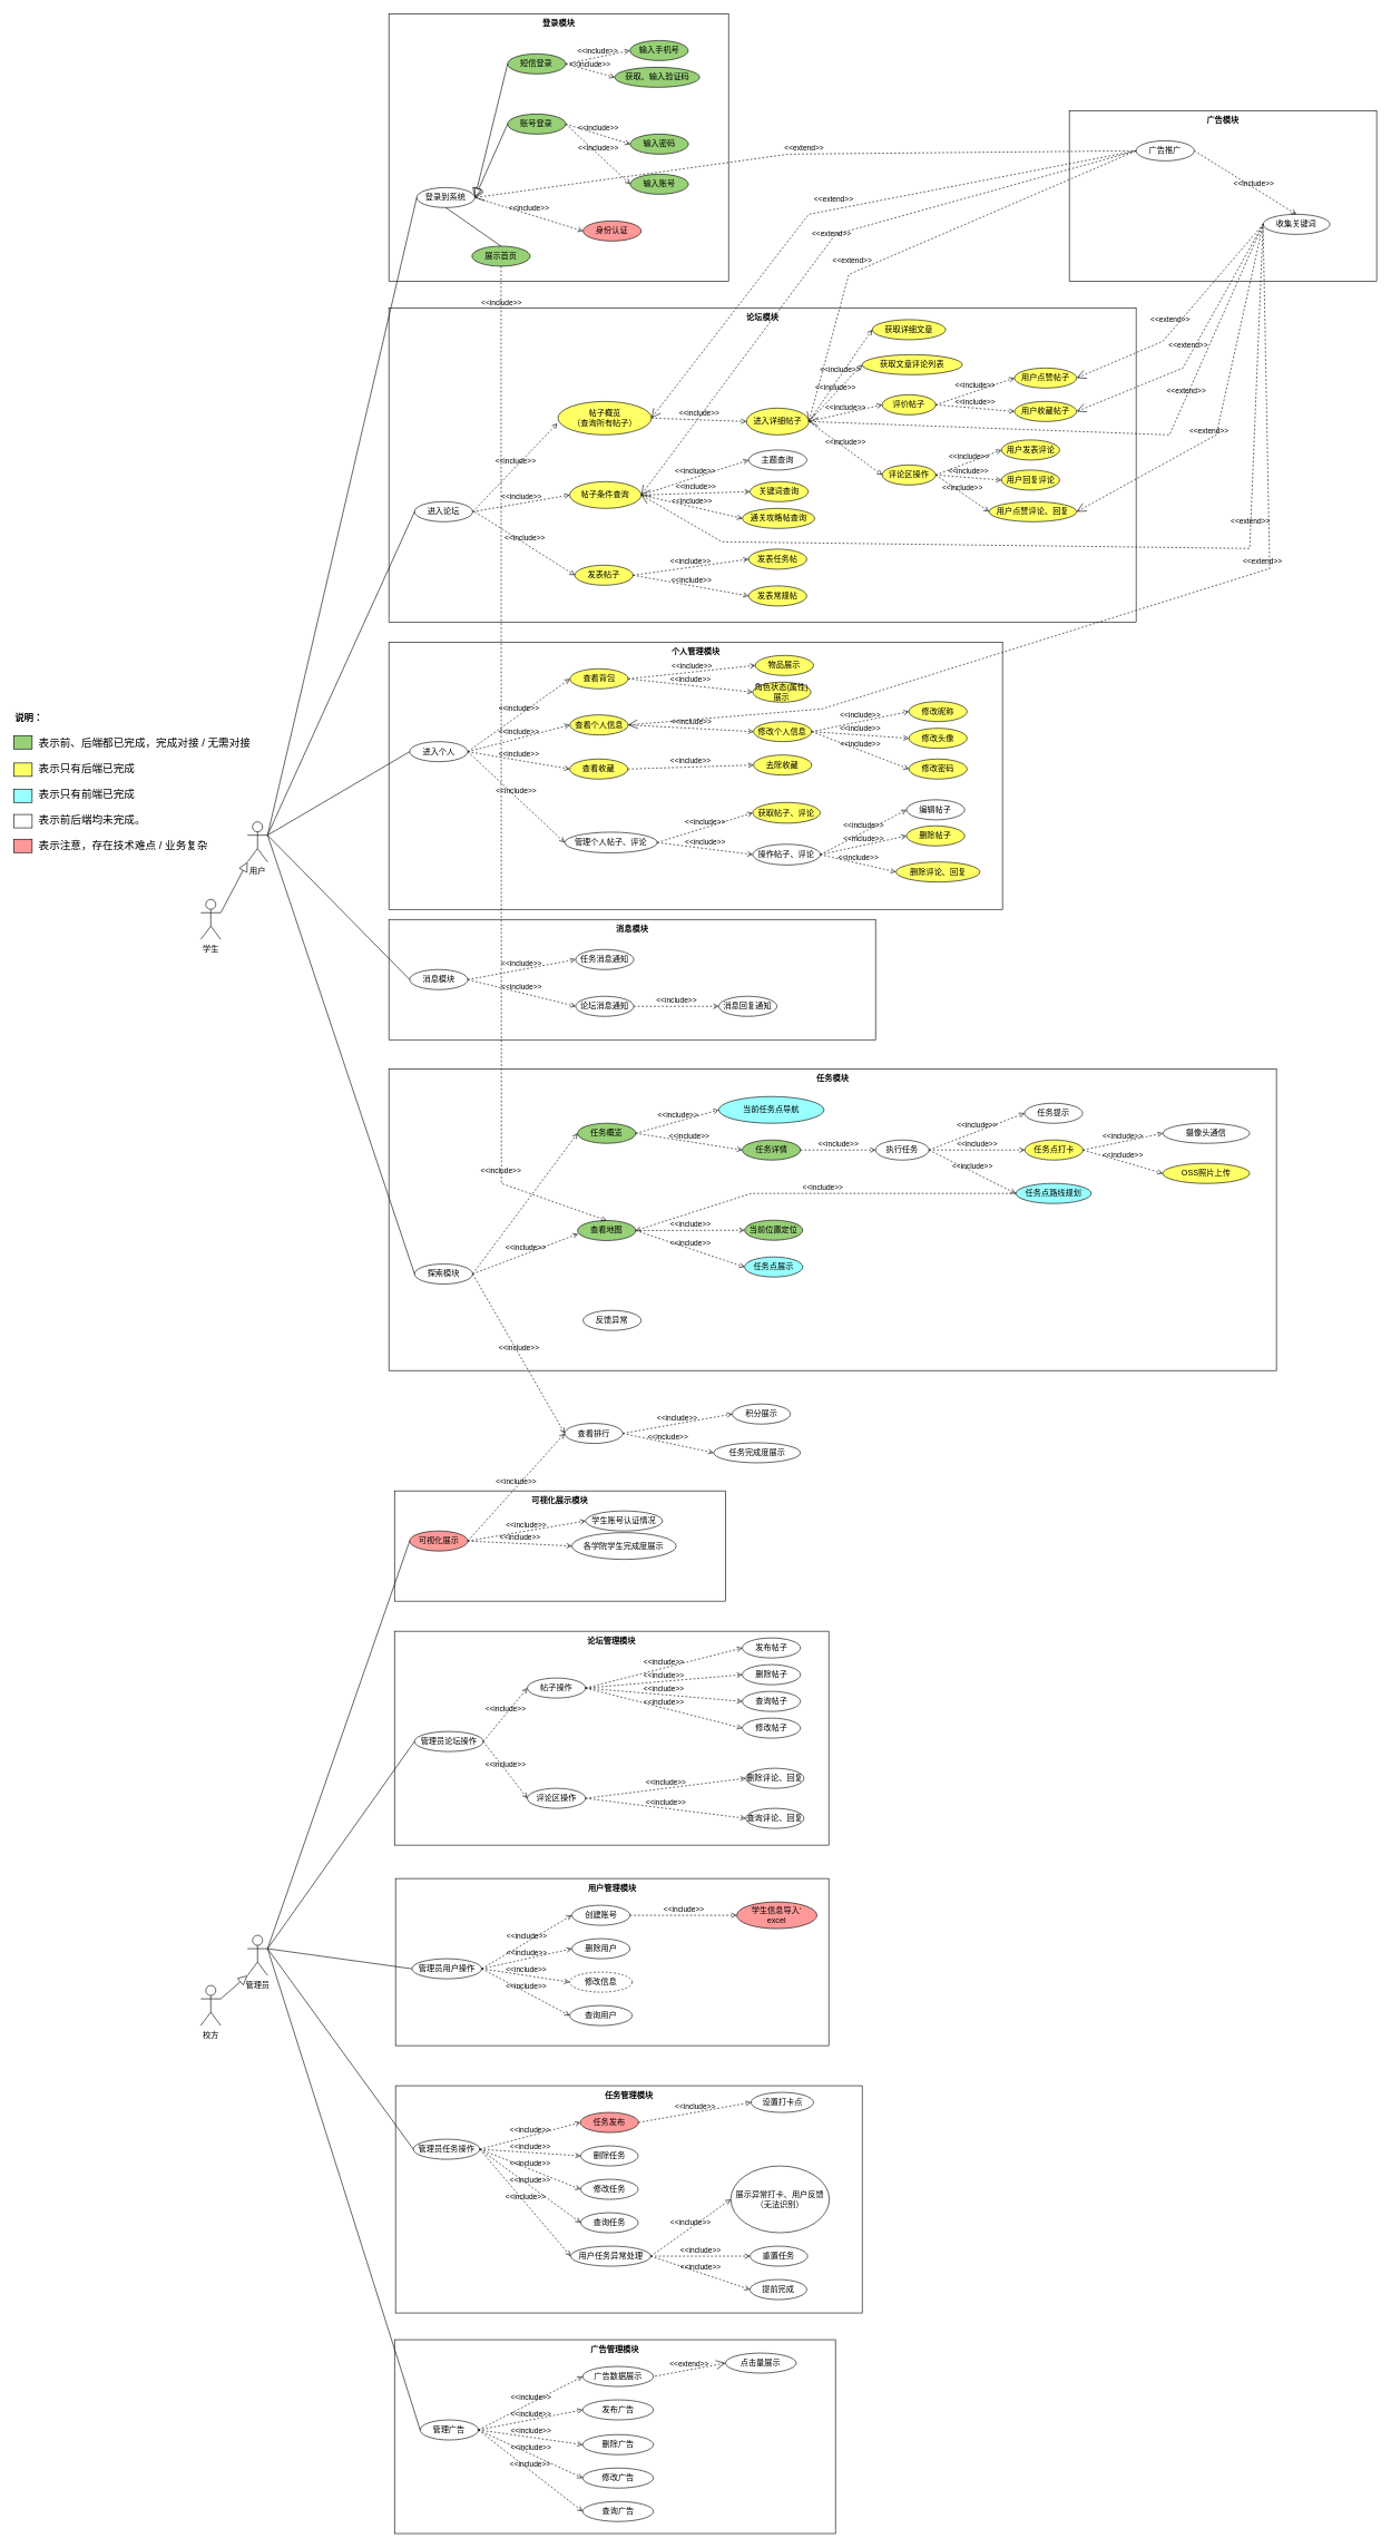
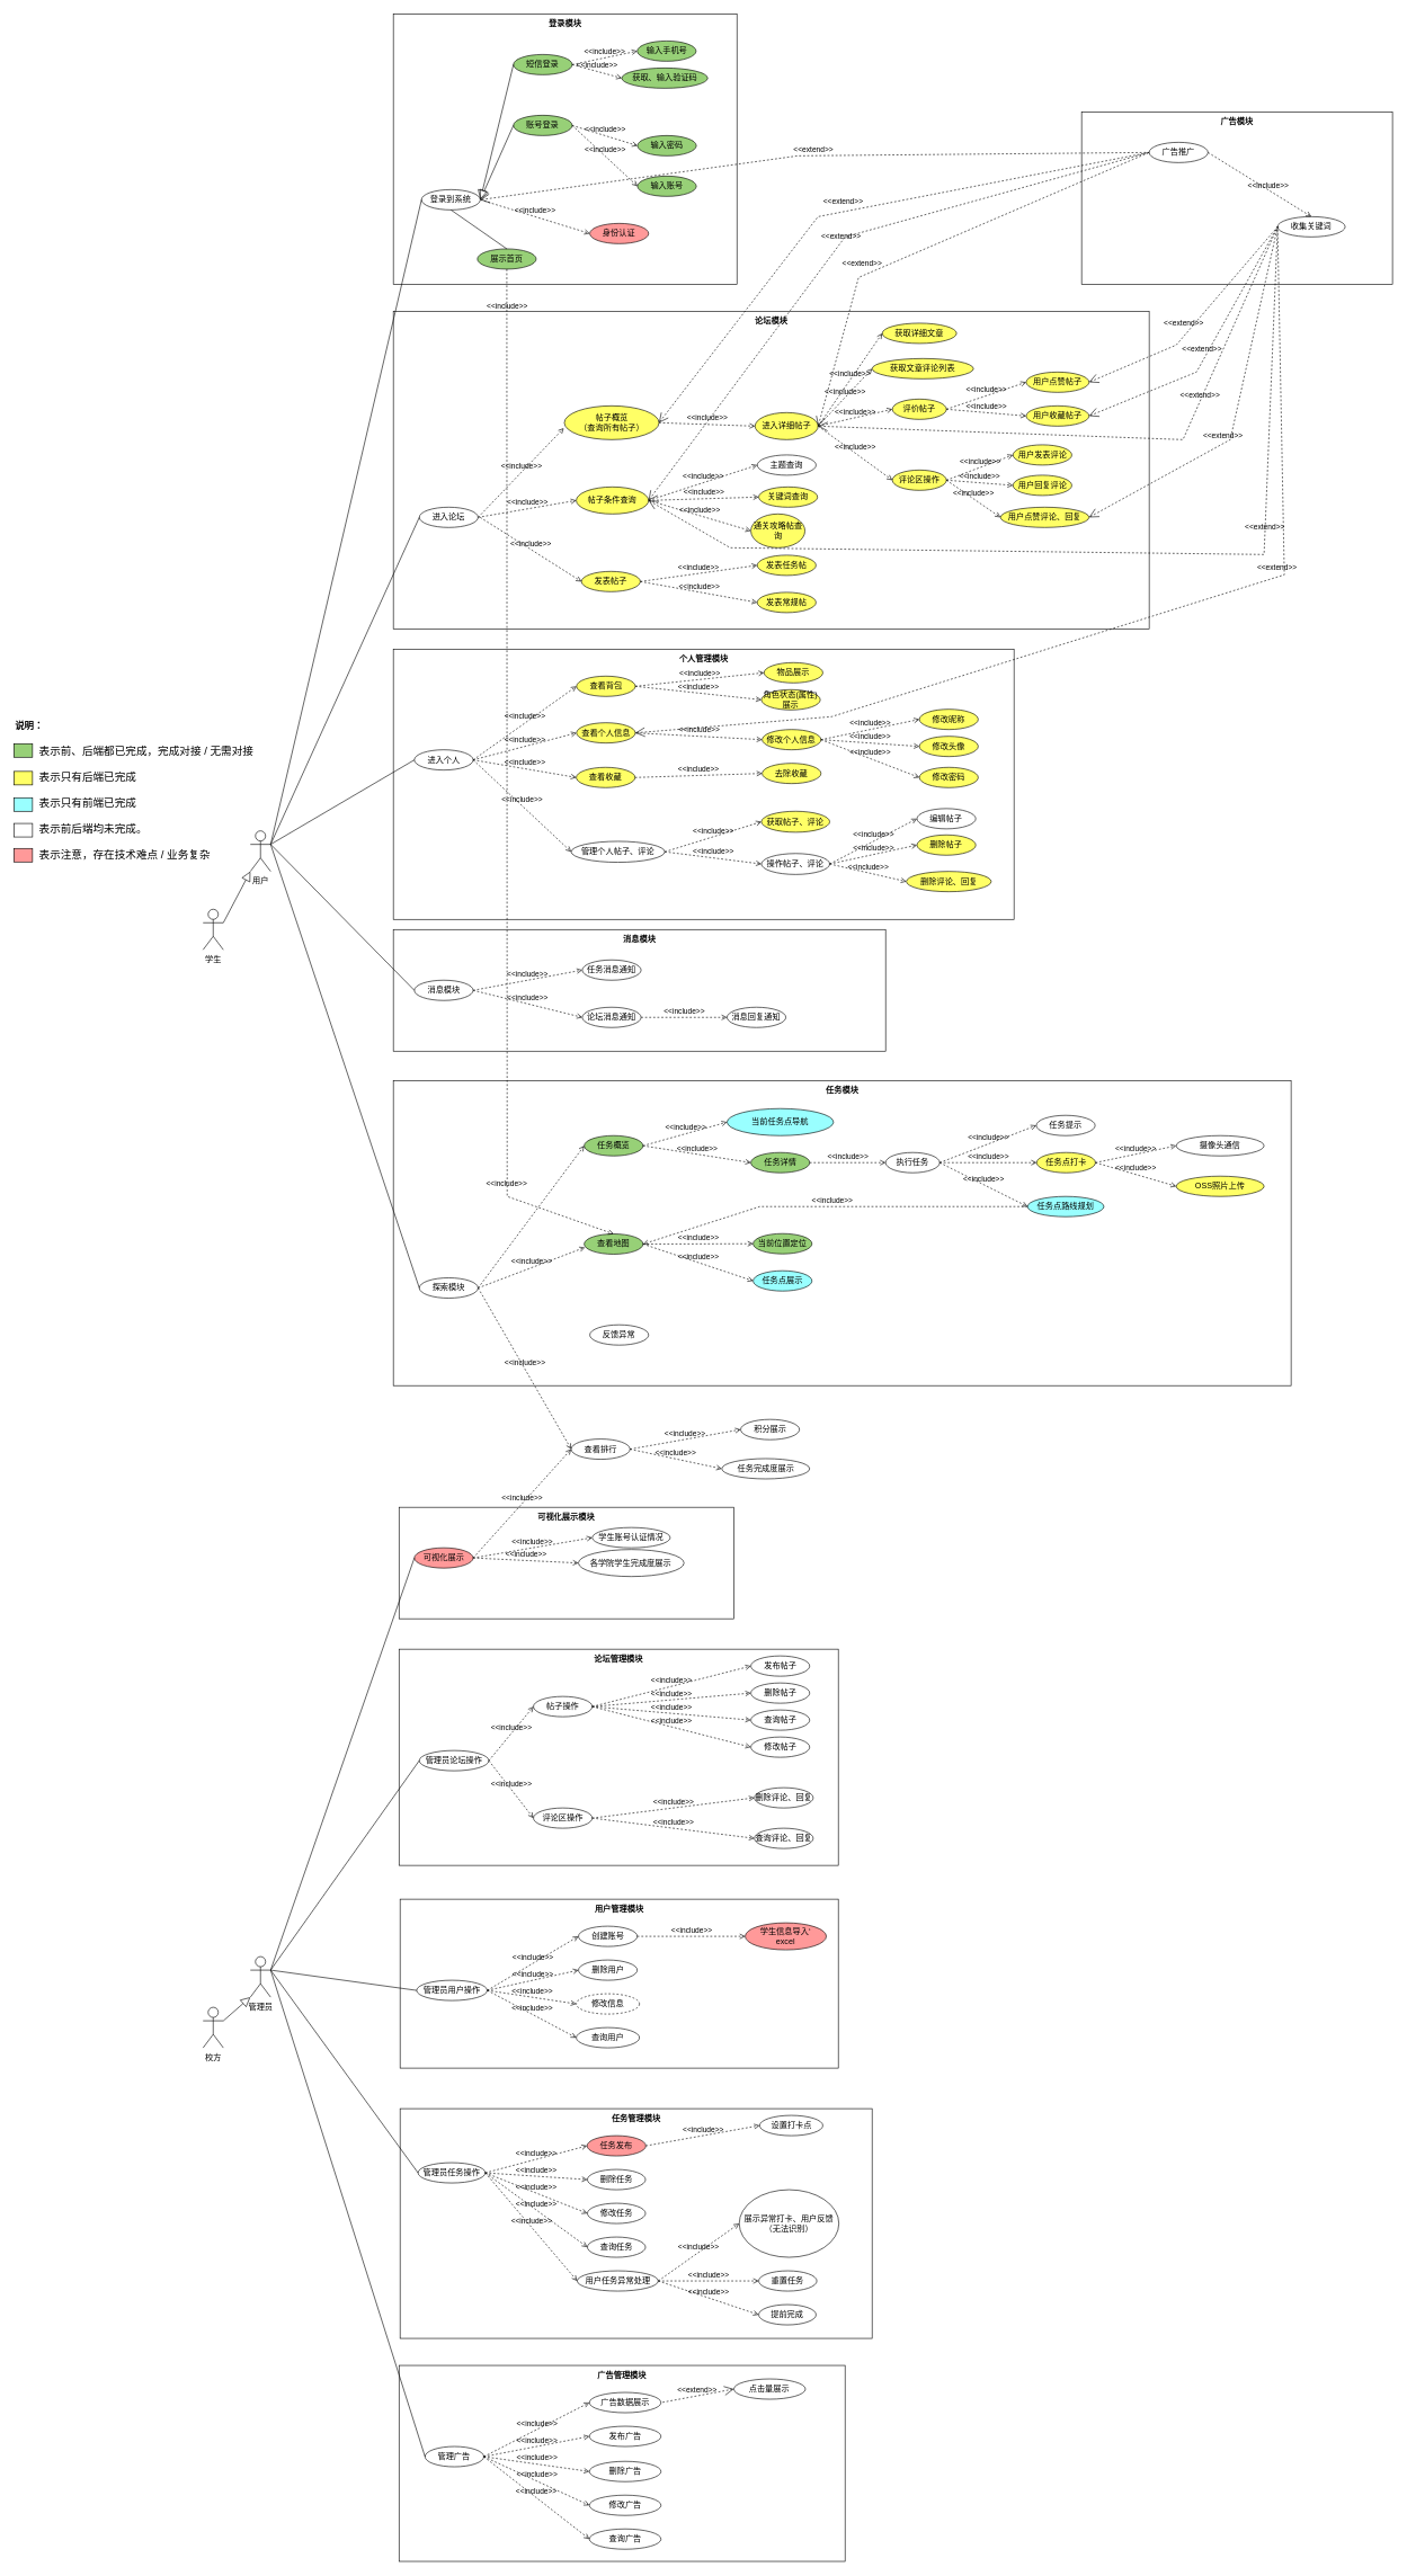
- <mxCell id="235" value="通关攻略帖查询" style="ellipse;whiteSpace=wrap;html=1;fillColor=#FFFF66;" vertex="1" parent="1"><mxGeometry x="1110.63" y="760" width="108.27" height="30" as="geometry" /></mxCell>
+ <mxCell id="235" value="通关攻略帖查询" style="ellipse;whiteSpace=wrap;html=1;fillColor=#FFFF66;" vertex="1" parent="1"><mxGeometry x="1110.63" y="760" width="80" height="50" as="geometry" /></mxCell>
